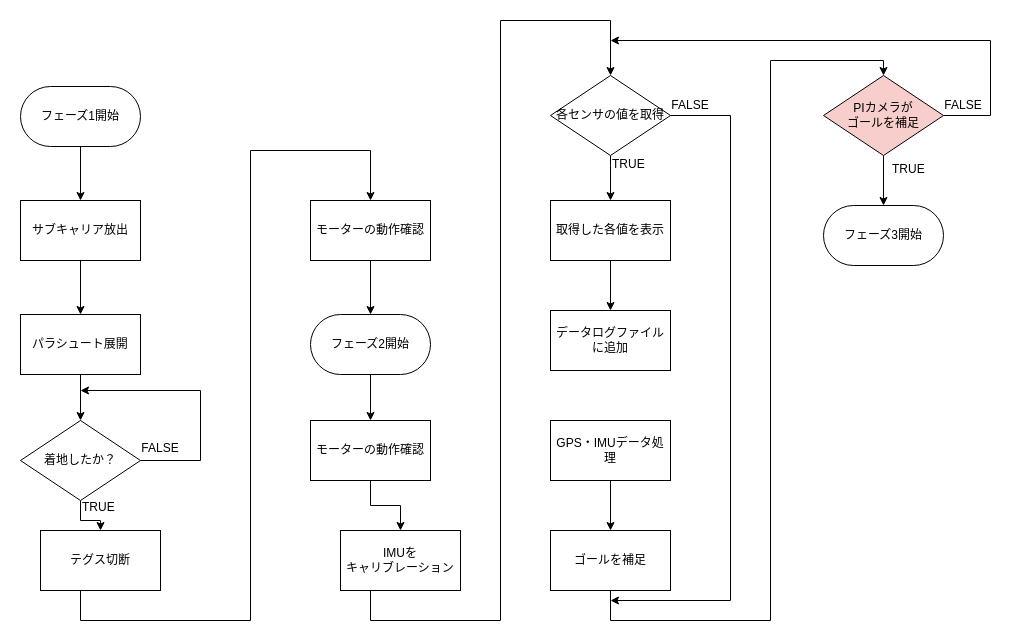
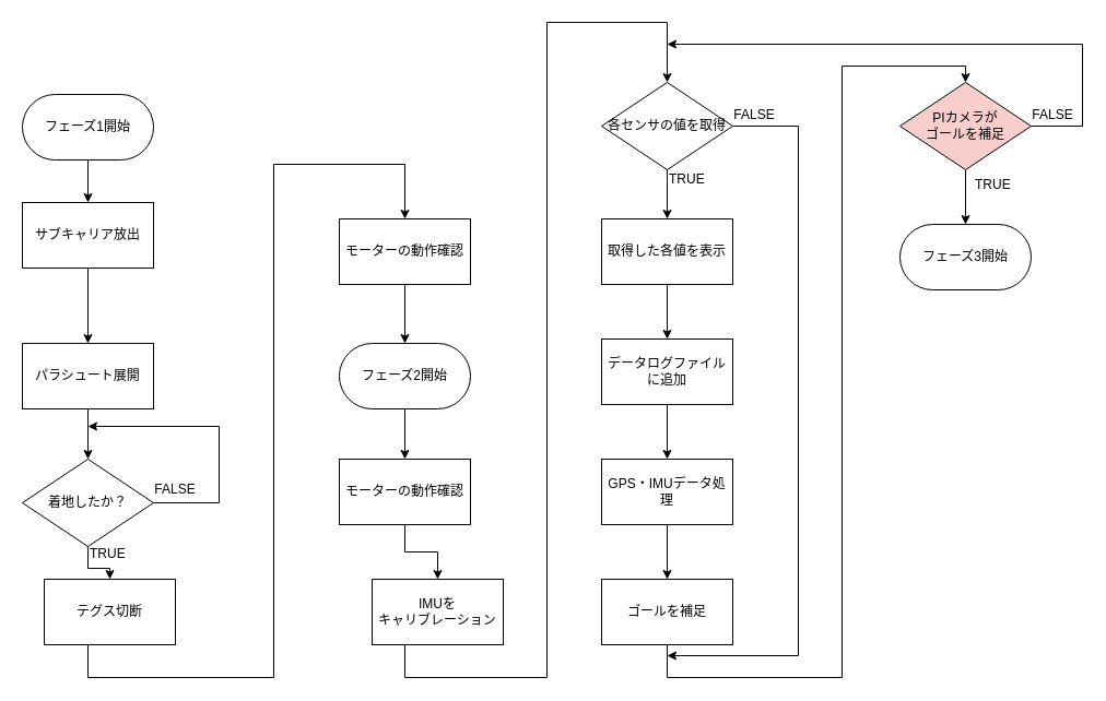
- <mxCell id="29" value="サブキャリア放出" style="rounded=0;whiteSpace=wrap;html=1;" parent="1" vertex="1"><mxGeometry x="20" y="200" width="120" height="60" as="geometry" /></mxCell>
+ <mxCell id="29" value="サブキャリア放出" style="rounded=0;whiteSpace=wrap;html=1;" parent="1" vertex="1"><mxGeometry x="20" y="185" width="120" height="60" as="geometry" /></mxCell>
+ <mxCell id="8" value="" style="edgeStyle=orthogonalEdgeStyle;rounded=0;orthogonalLoop=1;jettySize=auto;html=1;" parent="1" source="9" target="13" edge="1"><mxGeometry relative="1" as="geometry" /></mxCell>
